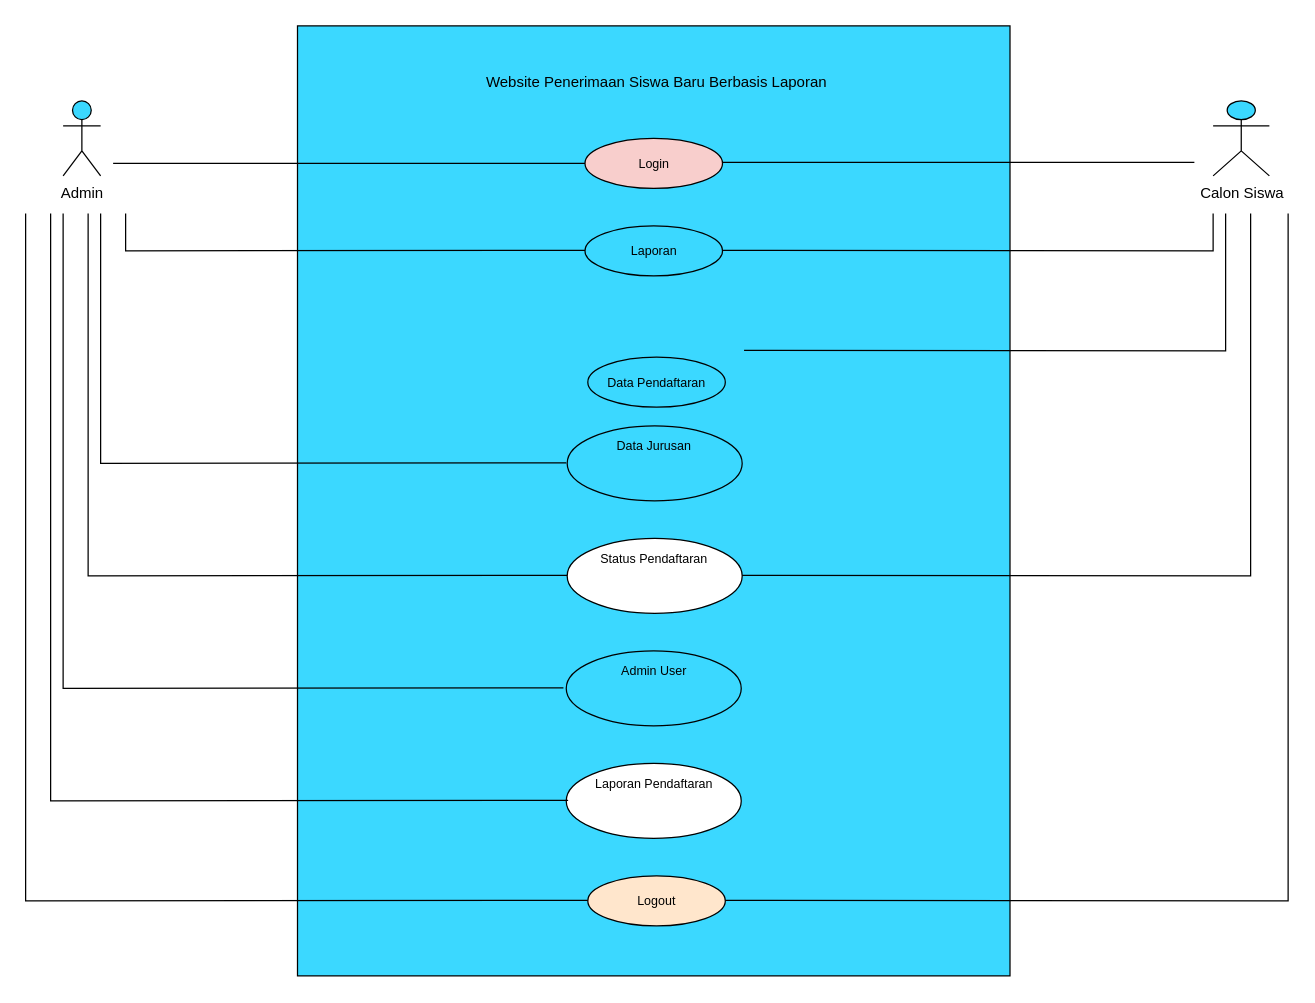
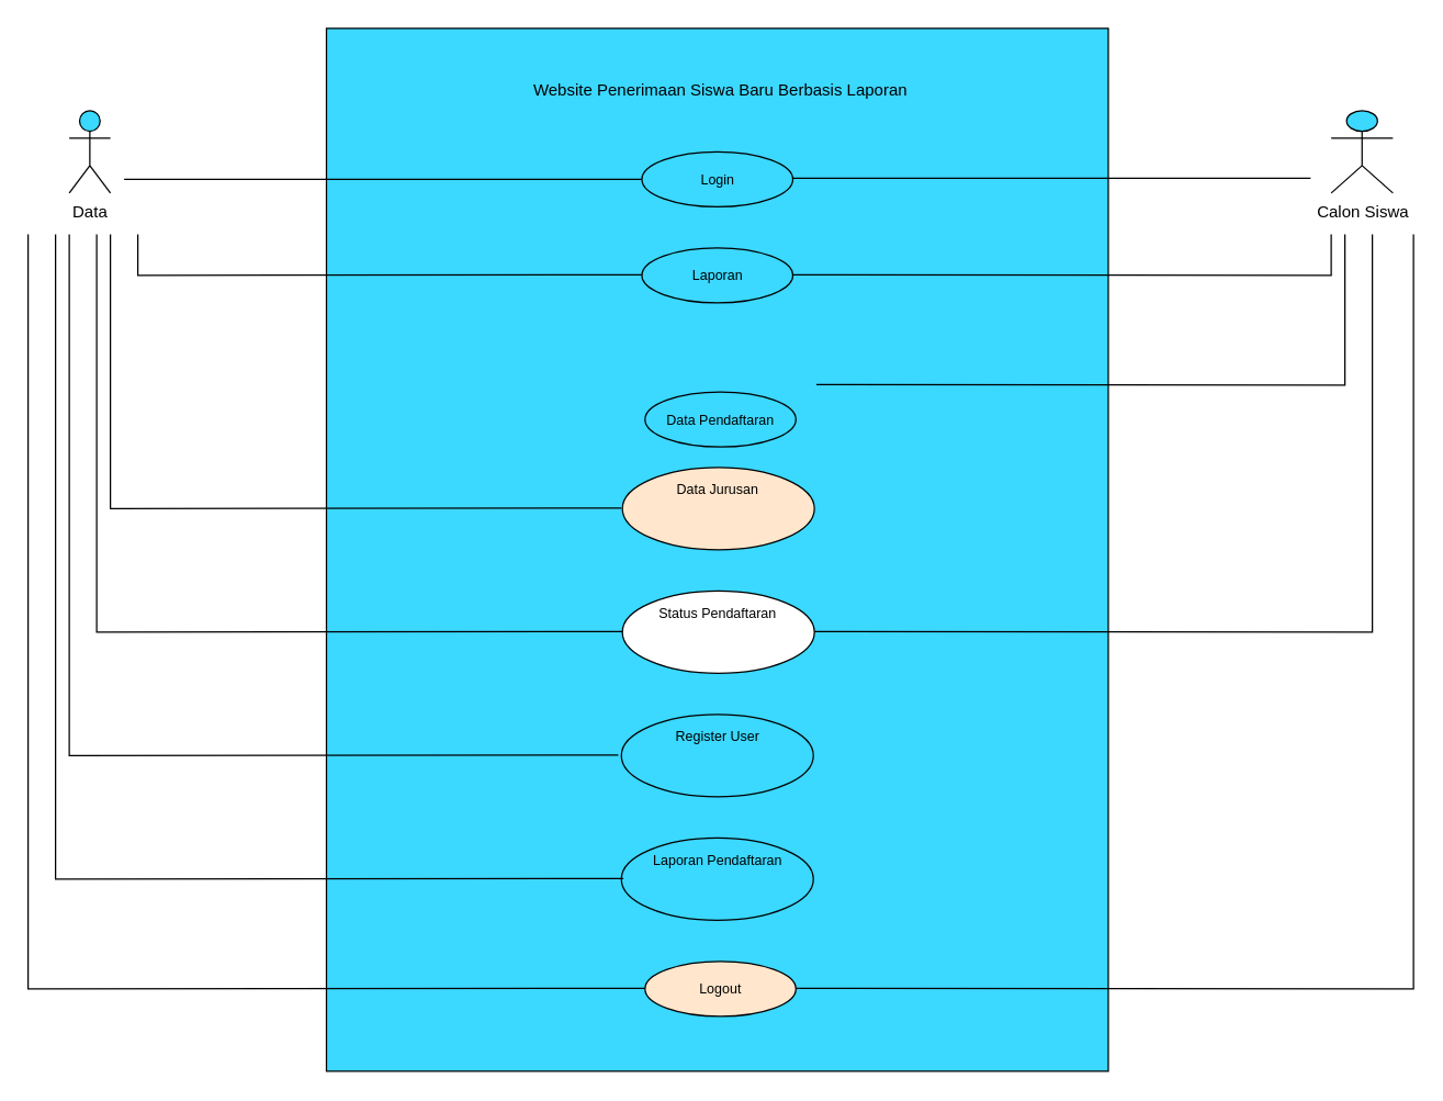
- <mxCell id="6" value="&lt;font style=&quot;font-size: 10px;&quot;&gt;Login&lt;/font&gt;" style="ellipse;whiteSpace=wrap;html=1;align=center;newEdgeStyle={&quot;edgeStyle&quot;:&quot;entityRelationEdgeStyle&quot;,&quot;startArrow&quot;:&quot;none&quot;,&quot;endArrow&quot;:&quot;none&quot;,&quot;segment&quot;:10,&quot;curved&quot;:1};treeFolding=1;treeMoving=1;strokeColor=#000000;fillColor=#f8cecc;" parent="1" vertex="1"><mxGeometry x="467.5" y="110" width="110" height="40" as="geometry" /></mxCell>
+ <mxCell id="6" value="&lt;font style=&quot;font-size: 10px;&quot;&gt;Login&lt;/font&gt;" style="ellipse;whiteSpace=wrap;html=1;align=center;newEdgeStyle={&quot;edgeStyle&quot;:&quot;entityRelationEdgeStyle&quot;,&quot;startArrow&quot;:&quot;none&quot;,&quot;endArrow&quot;:&quot;none&quot;,&quot;segment&quot;:10,&quot;curved&quot;:1};treeFolding=1;treeMoving=1;strokeColor=#000000;fillColor=#3BD8FF;" parent="1" vertex="1"><mxGeometry x="467.5" y="110" width="110" height="40" as="geometry" /></mxCell>
- <mxCell id="2" value="Admin" style="shape=umlActor;verticalLabelPosition=bottom;verticalAlign=top;html=1;outlineConnect=0;fillColor=#3BD8FF;" parent="1" vertex="1"><mxGeometry x="50" y="80" width="30" height="60" as="geometry" /></mxCell>
+ <mxCell id="2" value="Data" style="shape=umlActor;verticalLabelPosition=bottom;verticalAlign=top;html=1;outlineConnect=0;fillColor=#3BD8FF;" parent="1" vertex="1"><mxGeometry x="50" y="80" width="30" height="60" as="geometry" /></mxCell>
- <mxCell id="10" value="&lt;font style=&quot;font-size: 10px;&quot;&gt;Data Jurusan&lt;br&gt;&lt;br&gt;&lt;br&gt;&lt;/font&gt;" style="ellipse;whiteSpace=wrap;html=1;align=center;newEdgeStyle={&quot;edgeStyle&quot;:&quot;entityRelationEdgeStyle&quot;,&quot;startArrow&quot;:&quot;none&quot;,&quot;endArrow&quot;:&quot;none&quot;,&quot;segment&quot;:10,&quot;curved&quot;:1};treeFolding=1;treeMoving=1;strokeColor=#000000;fillColor=#3BD8FF;" parent="1" vertex="1"><mxGeometry x="453.25" y="340" width="140" height="60" as="geometry" /></mxCell>
+ <mxCell id="10" value="&lt;font style=&quot;font-size: 10px;&quot;&gt;Data Jurusan&lt;br&gt;&lt;br&gt;&lt;br&gt;&lt;/font&gt;" style="ellipse;whiteSpace=wrap;html=1;align=center;newEdgeStyle={&quot;edgeStyle&quot;:&quot;entityRelationEdgeStyle&quot;,&quot;startArrow&quot;:&quot;none&quot;,&quot;endArrow&quot;:&quot;none&quot;,&quot;segment&quot;:10,&quot;curved&quot;:1};treeFolding=1;treeMoving=1;strokeColor=#000000;fillColor=#ffe6cc;" parent="1" vertex="1"><mxGeometry x="453.25" y="340" width="140" height="60" as="geometry" /></mxCell>
- <mxCell id="12" value="&lt;font style=&quot;font-size: 10px;&quot;&gt;Admin User&lt;br&gt;&lt;br&gt;&lt;br&gt;&lt;/font&gt;" style="ellipse;whiteSpace=wrap;html=1;align=center;newEdgeStyle={&quot;edgeStyle&quot;:&quot;entityRelationEdgeStyle&quot;,&quot;startArrow&quot;:&quot;none&quot;,&quot;endArrow&quot;:&quot;none&quot;,&quot;segment&quot;:10,&quot;curved&quot;:1};treeFolding=1;treeMoving=1;strokeColor=#000000;fillColor=#3BD8FF;" parent="1" vertex="1"><mxGeometry x="452.5" y="520" width="140" height="60" as="geometry" /></mxCell>
+ <mxCell id="12" value="&lt;font style=&quot;font-size: 10px;&quot;&gt;Register User&lt;br&gt;&lt;br&gt;&lt;br&gt;&lt;/font&gt;" style="ellipse;whiteSpace=wrap;html=1;align=center;newEdgeStyle={&quot;edgeStyle&quot;:&quot;entityRelationEdgeStyle&quot;,&quot;startArrow&quot;:&quot;none&quot;,&quot;endArrow&quot;:&quot;none&quot;,&quot;segment&quot;:10,&quot;curved&quot;:1};treeFolding=1;treeMoving=1;strokeColor=#000000;fillColor=#3BD8FF;" parent="1" vertex="1"><mxGeometry x="452.5" y="520" width="140" height="60" as="geometry" /></mxCell>
- <mxCell id="11" value="&lt;font style=&quot;font-size: 10px;&quot;&gt;Laporan Pendaftaran&lt;br&gt;&lt;br&gt;&lt;br&gt;&lt;/font&gt;" style="ellipse;whiteSpace=wrap;html=1;align=center;newEdgeStyle={&quot;edgeStyle&quot;:&quot;entityRelationEdgeStyle&quot;,&quot;startArrow&quot;:&quot;none&quot;,&quot;endArrow&quot;:&quot;none&quot;,&quot;segment&quot;:10,&quot;curved&quot;:1};treeFolding=1;treeMoving=1;strokeColor=#000000;fillColor=#ffffff;" parent="1" vertex="1"><mxGeometry x="452.5" y="610" width="140" height="60" as="geometry" /></mxCell>
+ <mxCell id="11" value="&lt;font style=&quot;font-size: 10px;&quot;&gt;Laporan Pendaftaran&lt;br&gt;&lt;br&gt;&lt;br&gt;&lt;/font&gt;" style="ellipse;whiteSpace=wrap;html=1;align=center;newEdgeStyle={&quot;edgeStyle&quot;:&quot;entityRelationEdgeStyle&quot;,&quot;startArrow&quot;:&quot;none&quot;,&quot;endArrow&quot;:&quot;none&quot;,&quot;segment&quot;:10,&quot;curved&quot;:1};treeFolding=1;treeMoving=1;strokeColor=#000000;fillColor=#3BD8FF;" parent="1" vertex="1"><mxGeometry x="452.5" y="610" width="140" height="60" as="geometry" /></mxCell>
